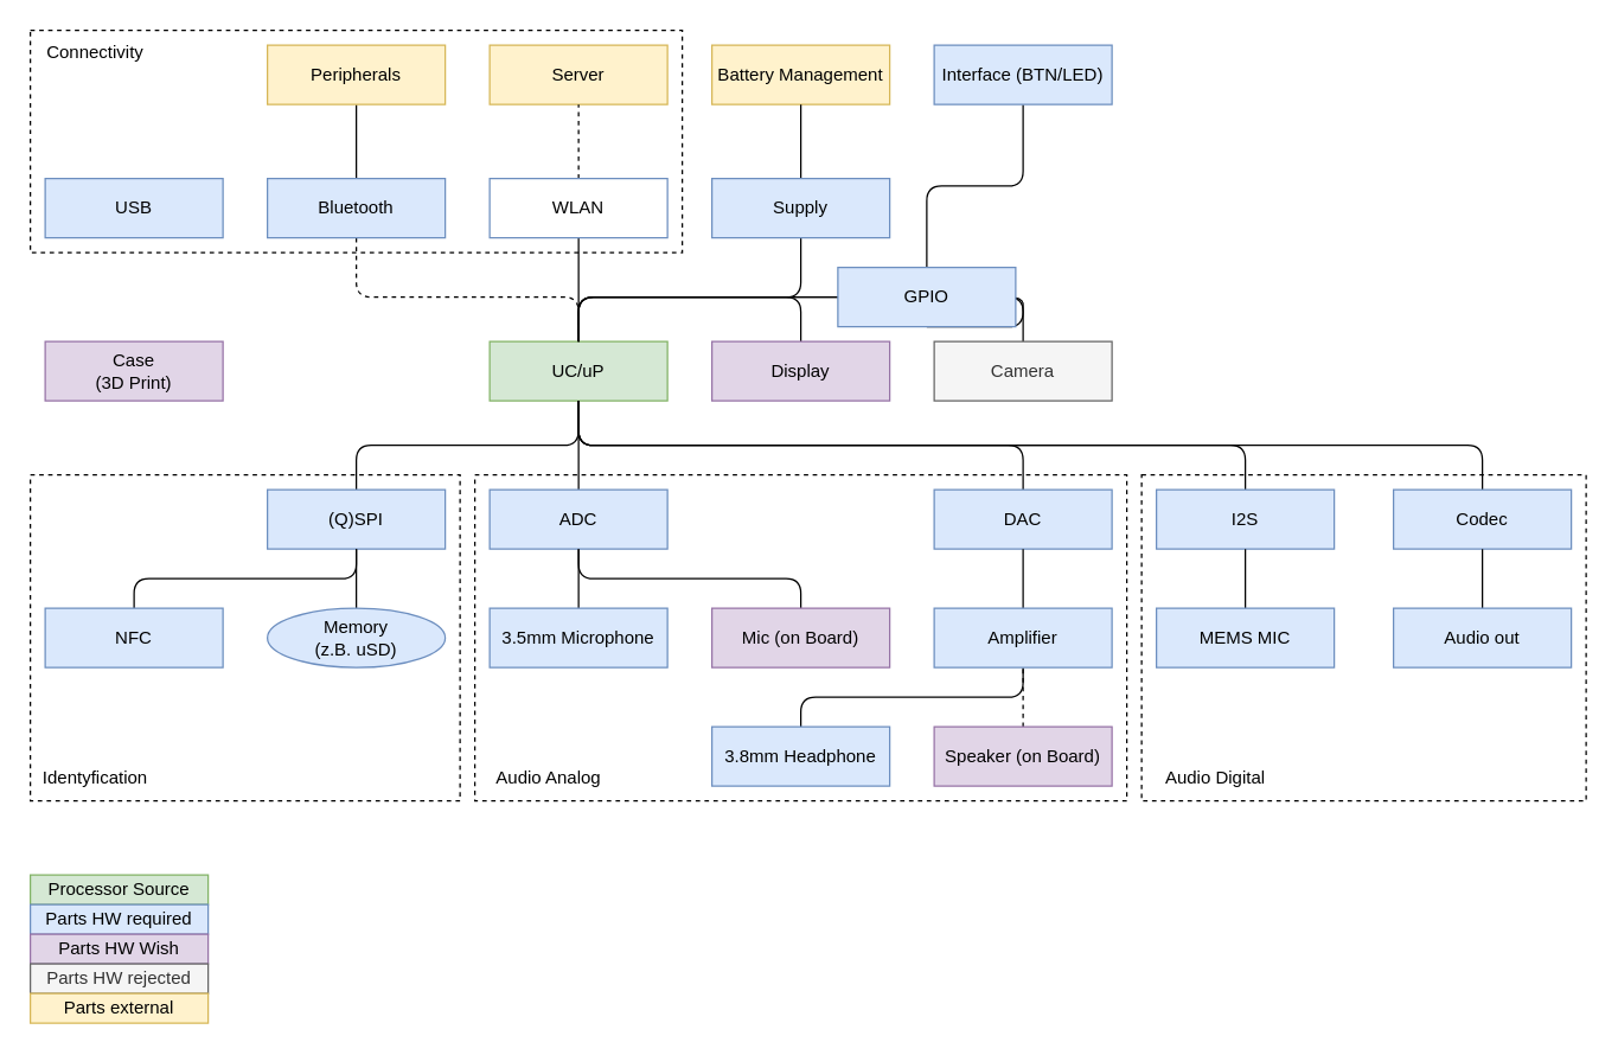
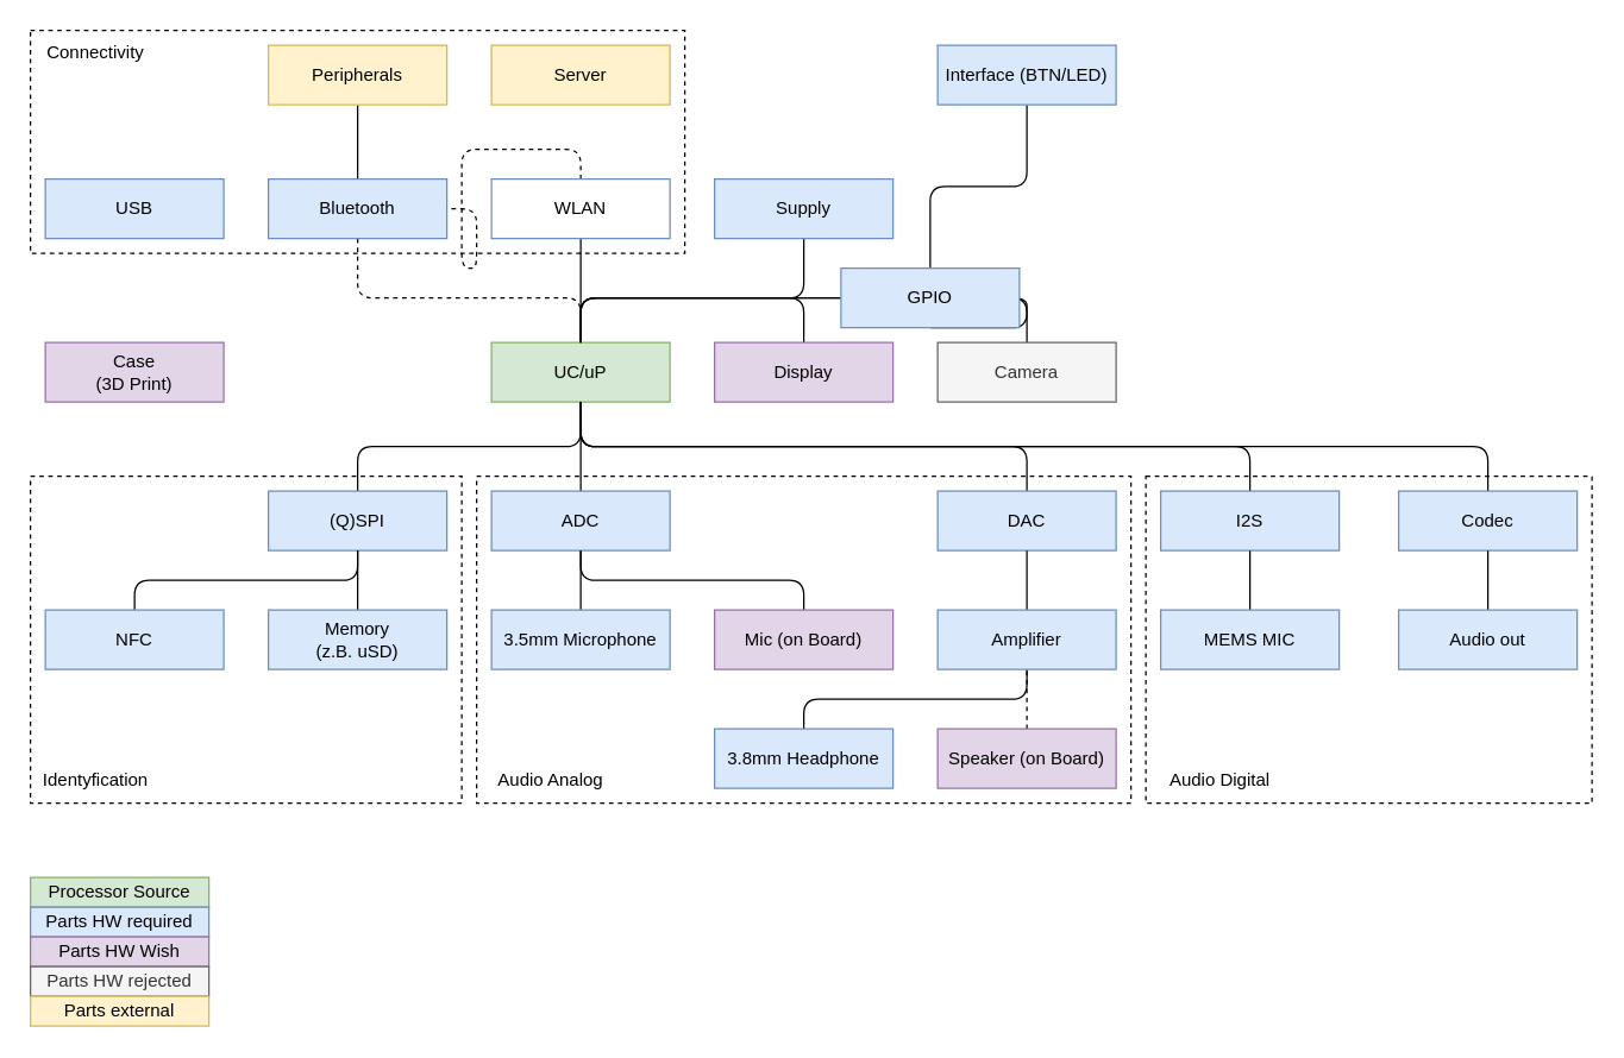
- <mxCell id="14" value="Battery Management" style="rounded=0;whiteSpace=wrap;html=1;fillColor=#fff2cc;strokeColor=#d6b656;" parent="1" vertex="1"><mxGeometry x="480" y="30" width="120" height="40" as="geometry" /></mxCell>
- <mxCell id="11" style="edgeStyle=orthogonalEdgeStyle;rounded=1;orthogonalLoop=1;jettySize=auto;html=1;exitX=0.5;exitY=0;exitDx=0;exitDy=0;entryX=0.5;entryY=1;entryDx=0;entryDy=0;curved=0;endArrow=none;startFill=0;dashed=1;" parent="1" source="13" target="10" edge="1"><mxGeometry relative="1" as="geometry" /></mxCell>
+ <mxCell id="11" style="edgeStyle=orthogonalEdgeStyle;rounded=1;orthogonalLoop=1;jettySize=auto;html=1;exitX=0.5;exitY=0;exitDx=0;exitDy=0;curved=0;endArrow=none;startFill=0;dashed=1;" parent="1" source="13" target="7" edge="1"><mxGeometry relative="1" as="geometry" /></mxCell>
- <mxCell id="16" style="edgeStyle=orthogonalEdgeStyle;rounded=1;orthogonalLoop=1;jettySize=auto;html=1;entryX=0.5;entryY=1;entryDx=0;entryDy=0;curved=0;endArrow=none;startFill=0;" parent="1" source="17" target="14" edge="1"><mxGeometry relative="1" as="geometry" /></mxCell>
- <mxCell id="24" value="Memory&lt;br&gt;(z.B. uSD)" style="ellipse;whiteSpace=wrap;html=1;fillColor=#dae8fc;strokeColor=#6c8ebf;" parent="1" vertex="1"><mxGeometry x="180" y="410" width="120" height="40" as="geometry" /></mxCell>
+ <mxCell id="24" value="Memory&lt;br&gt;(z.B. uSD)" style="rounded=0;whiteSpace=wrap;html=1;fillColor=#dae8fc;strokeColor=#6c8ebf;" parent="1" vertex="1"><mxGeometry x="180" y="410" width="120" height="40" as="geometry" /></mxCell>
